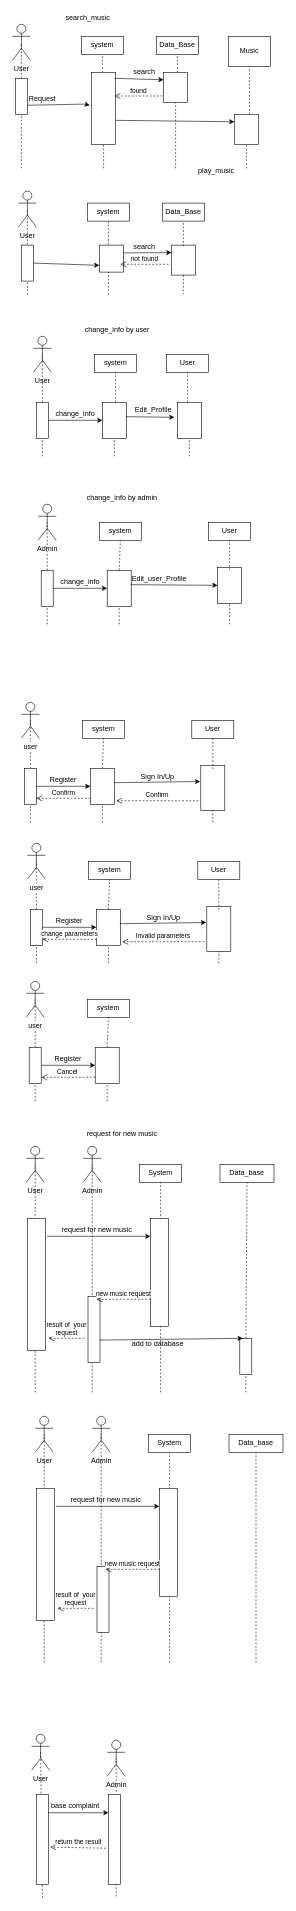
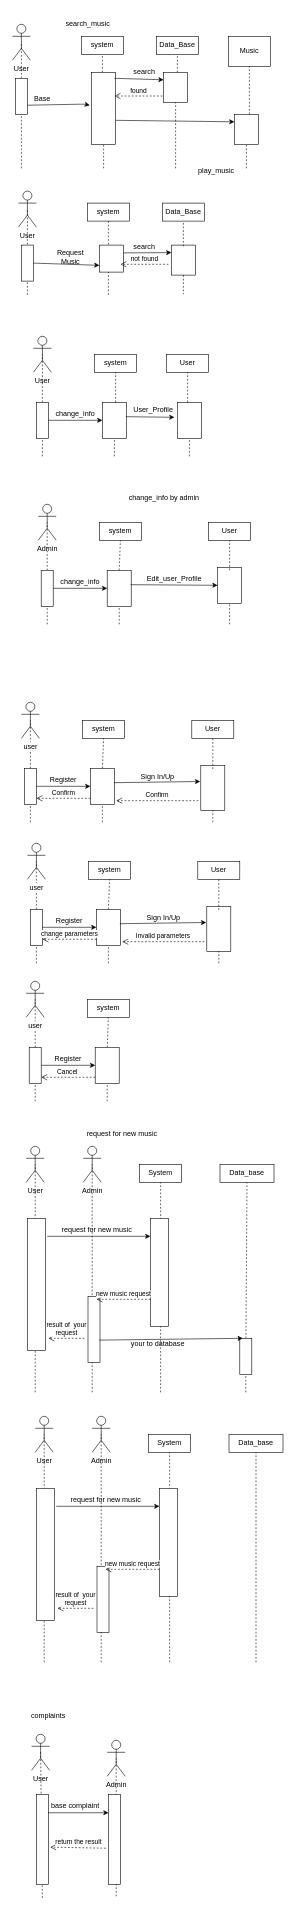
- <mxCell id="36" value="search_music" style="text;html=1;strokeColor=none;fillColor=none;align=center;verticalAlign=middle;whiteSpace=wrap;rounded=0;" vertex="1" parent="1"><mxGeometry x="82" y="20" width="128" height="20" as="geometry" /></mxCell>
+ <mxCell id="36" value="search_music" style="text;html=1;strokeColor=none;fillColor=none;align=center;verticalAlign=middle;whiteSpace=wrap;rounded=0;" vertex="1" parent="1"><mxGeometry x="82" y="30" width="128" height="20" as="geometry" /></mxCell>
- <mxCell id="8" value="Request" style="text;html=1;strokeColor=none;fillColor=none;align=center;verticalAlign=middle;whiteSpace=wrap;rounded=0;" vertex="1" parent="1"><mxGeometry x="50" y="155" width="40" height="20" as="geometry" /></mxCell>
+ <mxCell id="8" value="Base" style="text;html=1;strokeColor=none;fillColor=none;align=center;verticalAlign=middle;whiteSpace=wrap;rounded=0;" vertex="1" parent="1"><mxGeometry x="50" y="155" width="40" height="20" as="geometry" /></mxCell>
+ <mxCell id="32" value="Request Music" style="text;html=1;strokeColor=none;fillColor=none;align=center;verticalAlign=middle;whiteSpace=wrap;rounded=0;" vertex="1" parent="1"><mxGeometry x="77" y="418" width="80" height="20" as="geometry" /></mxCell>
- <mxCell id="37" value="change_info by user" style="text;html=1;strokeColor=none;fillColor=none;align=center;verticalAlign=middle;whiteSpace=wrap;rounded=0;" vertex="1" parent="1"><mxGeometry x="130" y="540" width="130" height="20" as="geometry" /></mxCell>
- <mxCell id="42" value="Edit_Profile" style="text;html=1;strokeColor=none;fillColor=none;align=center;verticalAlign=middle;whiteSpace=wrap;rounded=0;" vertex="1" parent="1"><mxGeometry x="220" y="675" width="70" height="15" as="geometry" /></mxCell>
+ <mxCell id="42" value="User_Profile" style="text;html=1;strokeColor=none;fillColor=none;align=center;verticalAlign=middle;whiteSpace=wrap;rounded=0;" vertex="1" parent="1"><mxGeometry x="220" y="675" width="70" height="15" as="geometry" /></mxCell>
- <mxCell id="53" value="change_info by admin" style="text;html=1;strokeColor=none;fillColor=none;align=center;verticalAlign=middle;whiteSpace=wrap;rounded=0;" vertex="1" parent="1"><mxGeometry x="138" y="820" width="130" height="20" as="geometry" /></mxCell>
+ <mxCell id="53" value="change_info by admin" style="text;html=1;strokeColor=none;fillColor=none;align=center;verticalAlign=middle;whiteSpace=wrap;rounded=0;" vertex="1" parent="1"><mxGeometry x="208" y="820" width="130" height="20" as="geometry" /></mxCell>
- <mxCell id="58" value="Edit_user_Profile" style="text;html=1;strokeColor=none;fillColor=none;align=center;verticalAlign=middle;whiteSpace=wrap;rounded=0;" vertex="1" parent="1"><mxGeometry x="235" y="955" width="60" height="20" as="geometry" /></mxCell>
+ <mxCell id="58" value="Edit_user_Profile" style="text;html=1;strokeColor=none;fillColor=none;align=center;verticalAlign=middle;whiteSpace=wrap;rounded=0;" vertex="1" parent="1"><mxGeometry x="260" y="955" width="60" height="20" as="geometry" /></mxCell>
- <mxCell id="134" value="add to database" style="text;html=1;strokeColor=none;fillColor=none;align=center;verticalAlign=middle;whiteSpace=wrap;rounded=0;" vertex="1" parent="1"><mxGeometry x="195" y="2230" width="135" height="20" as="geometry" /></mxCell>
+ <mxCell id="134" value="your to database" style="text;html=1;strokeColor=none;fillColor=none;align=center;verticalAlign=middle;whiteSpace=wrap;rounded=0;" vertex="1" parent="1"><mxGeometry x="195" y="2230" width="135" height="20" as="geometry" /></mxCell>
+ <mxCell id="151" value="complaints" style="text;html=1;strokeColor=none;fillColor=none;align=center;verticalAlign=middle;whiteSpace=wrap;rounded=0;" vertex="1" parent="1"><mxGeometry x="30" y="2850" width="100" height="20" as="geometry" /></mxCell>
